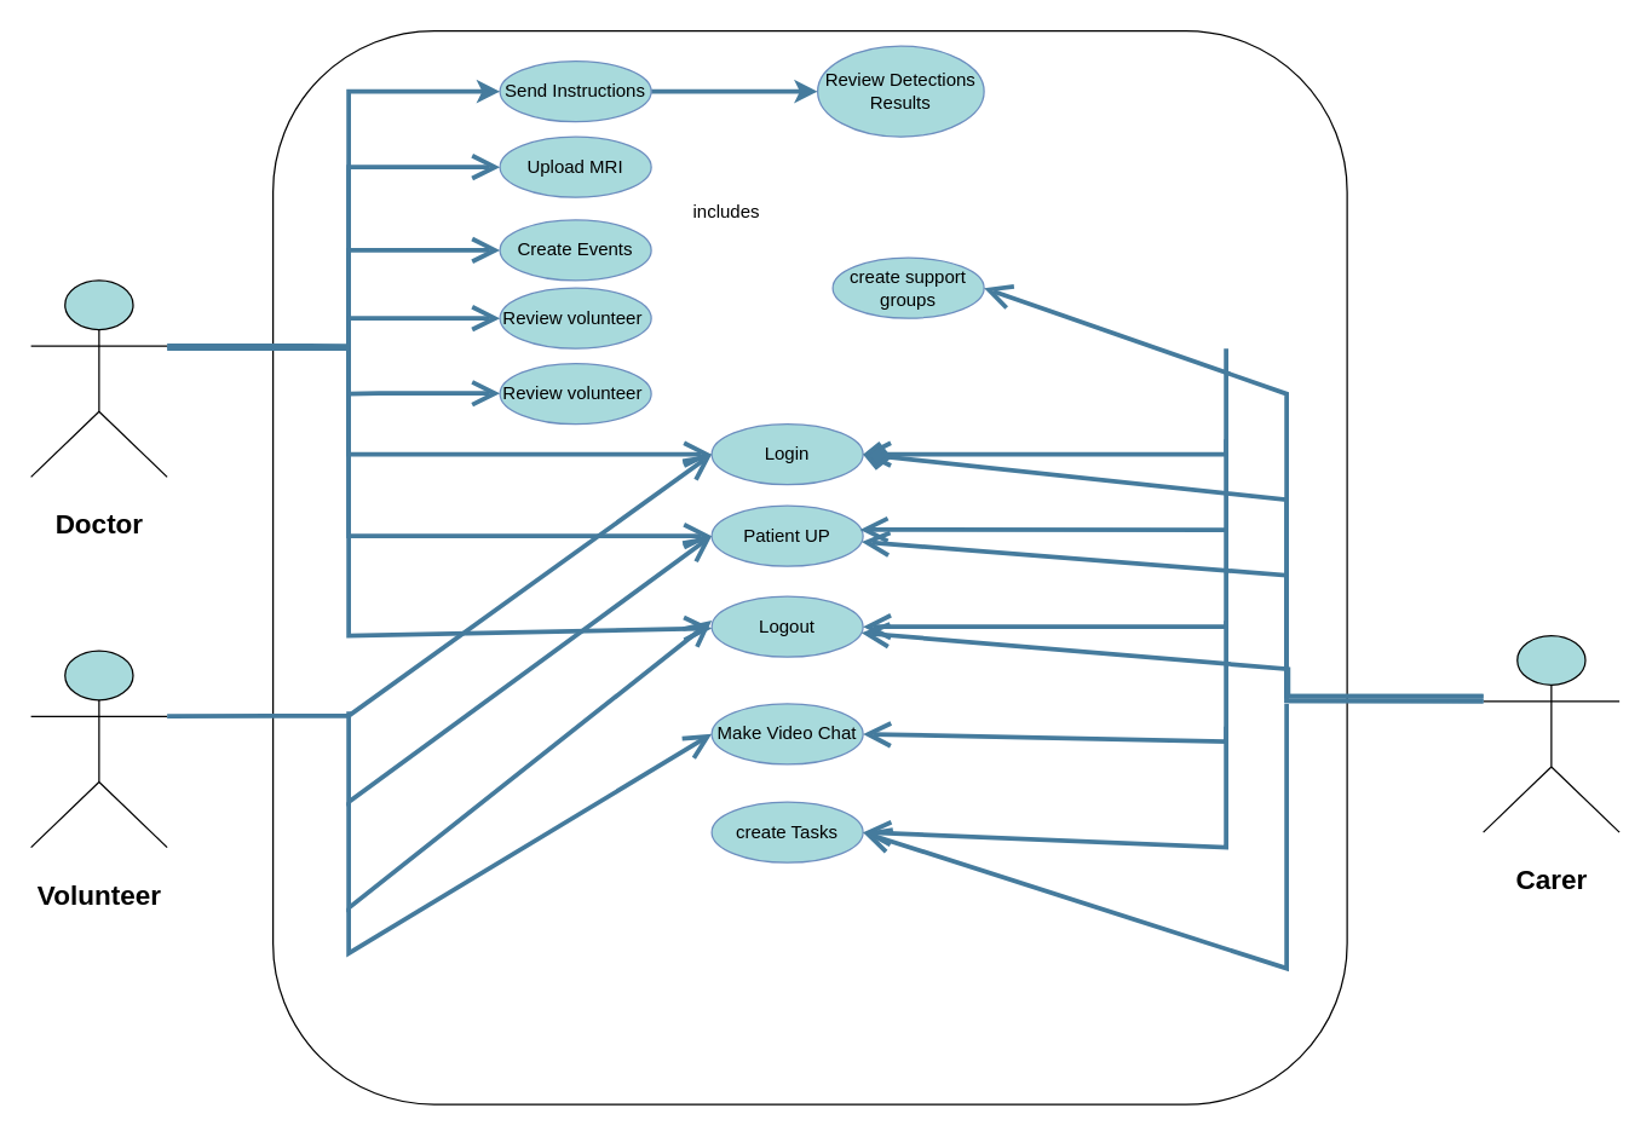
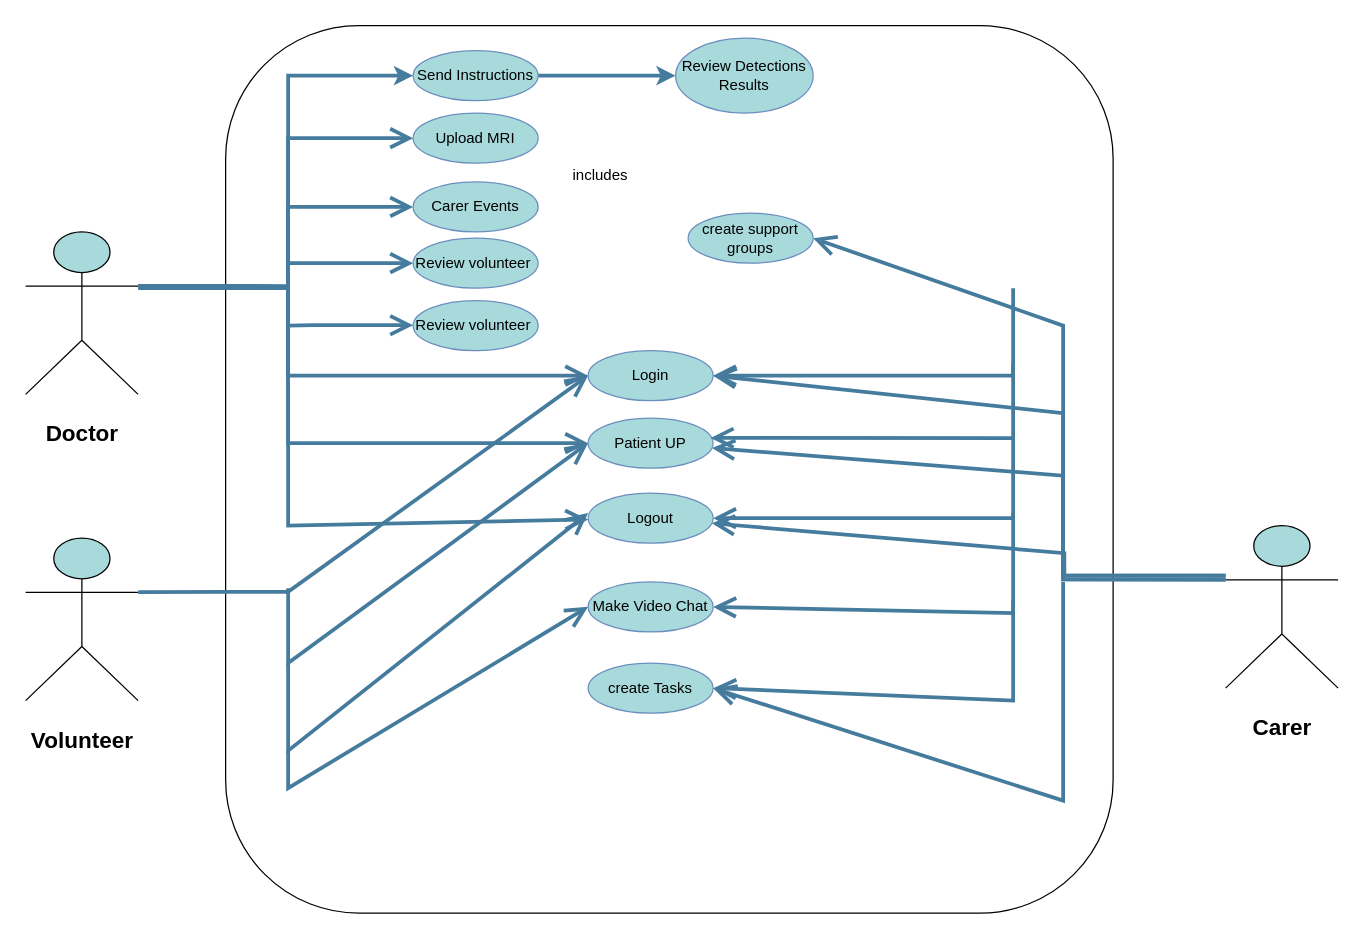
- <mxCell id="9" value="Create Events" style="ellipse;whiteSpace=wrap;html=1;align=center;rounded=1;fillColor=#A8DADC;strokeColor=#6c8ebf;" vertex="1" parent="1"><mxGeometry x="330" y="145" width="100" height="40" as="geometry" /></mxCell>
+ <mxCell id="9" value="Carer Events" style="ellipse;whiteSpace=wrap;html=1;align=center;rounded=1;fillColor=#A8DADC;strokeColor=#6c8ebf;" vertex="1" parent="1"><mxGeometry x="330" y="145" width="100" height="40" as="geometry" /></mxCell>
- <mxCell id="39" value="" style="endArrow=diamond;endFill=1;endSize=12;html=1;rounded=0;strokeColor=#457B9D;strokeWidth=3;entryX=1;entryY=0.5;entryDx=0;entryDy=0;exitX=0;exitY=0.333;exitDx=0;exitDy=0;exitPerimeter=0;" edge="1" parent="1" source="23" target="3"><mxGeometry width="160" relative="1" as="geometry"><mxPoint x="850" y="350" as="sourcePoint" /><mxPoint x="840" y="370" as="targetPoint" /><Array as="points"><mxPoint x="850" y="463" /><mxPoint x="850" y="330" /></Array></mxGeometry></mxCell>
+ <mxCell id="39" value="" style="endArrow=open;endFill=1;endSize=12;html=1;rounded=0;strokeColor=#457B9D;strokeWidth=3;entryX=1;entryY=0.5;entryDx=0;entryDy=0;exitX=0;exitY=0.333;exitDx=0;exitDy=0;exitPerimeter=0;" edge="1" parent="1" source="23" target="3"><mxGeometry width="160" relative="1" as="geometry"><mxPoint x="850" y="350" as="sourcePoint" /><mxPoint x="840" y="370" as="targetPoint" /><Array as="points"><mxPoint x="850" y="463" /><mxPoint x="850" y="330" /></Array></mxGeometry></mxCell>
